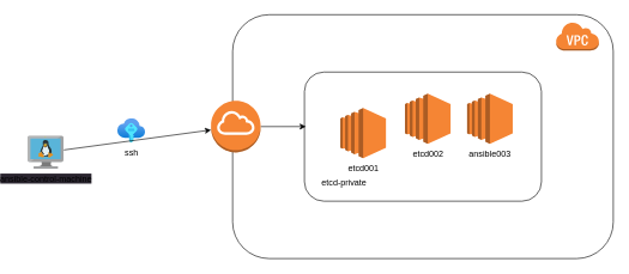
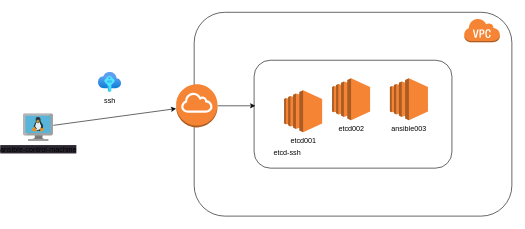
- <mxCell id="8" value="etcd002" style="outlineConnect=0;dashed=0;verticalLabelPosition=bottom;verticalAlign=top;align=center;html=1;shape=mxgraph.aws3.ec2;fillColor=#F58534;gradientColor=none;" vertex="1" parent="1"><mxGeometry x="545" y="130" width="63.5" height="70" as="geometry" /></mxCell>
+ <mxCell id="8" value="etcd002" style="outlineConnect=0;dashed=0;verticalLabelPosition=bottom;verticalAlign=top;align=center;html=1;shape=mxgraph.aws3.ec2;fillColor=#F58534;gradientColor=none;" vertex="1" parent="1"><mxGeometry x="535" y="130" width="63.5" height="70" as="geometry" /></mxCell>
- <mxCell id="9" value="ssh" style="aspect=fixed;html=1;points=[];align=center;image;fontSize=12;image=img/lib/azure2/other/SSH_Keys.svg;imageBackground=default;" vertex="1" parent="1"><mxGeometry x="145" y="165" width="38.53" height="34" as="geometry" /></mxCell>
+ <mxCell id="9" value="ssh" style="aspect=fixed;html=1;points=[];align=center;image;fontSize=12;image=img/lib/azure2/other/SSH_Keys.svg;imageBackground=default;" vertex="1" parent="1"><mxGeometry x="145" y="120" width="38.53" height="34" as="geometry" /></mxCell>
- <mxCell id="5" value="etcd-private" style="text;html=1;align=center;verticalAlign=middle;resizable=0;points=[];autosize=1;strokeColor=none;fillColor=none;" vertex="1" parent="1"><mxGeometry x="415" y="240" width="90" height="30" as="geometry" /></mxCell>
+ <mxCell id="5" value="etcd-ssh" style="text;html=1;align=center;verticalAlign=middle;resizable=0;points=[];autosize=1;strokeColor=none;fillColor=none;" vertex="1" parent="1"><mxGeometry x="415" y="240" width="90" height="30" as="geometry" /></mxCell>
